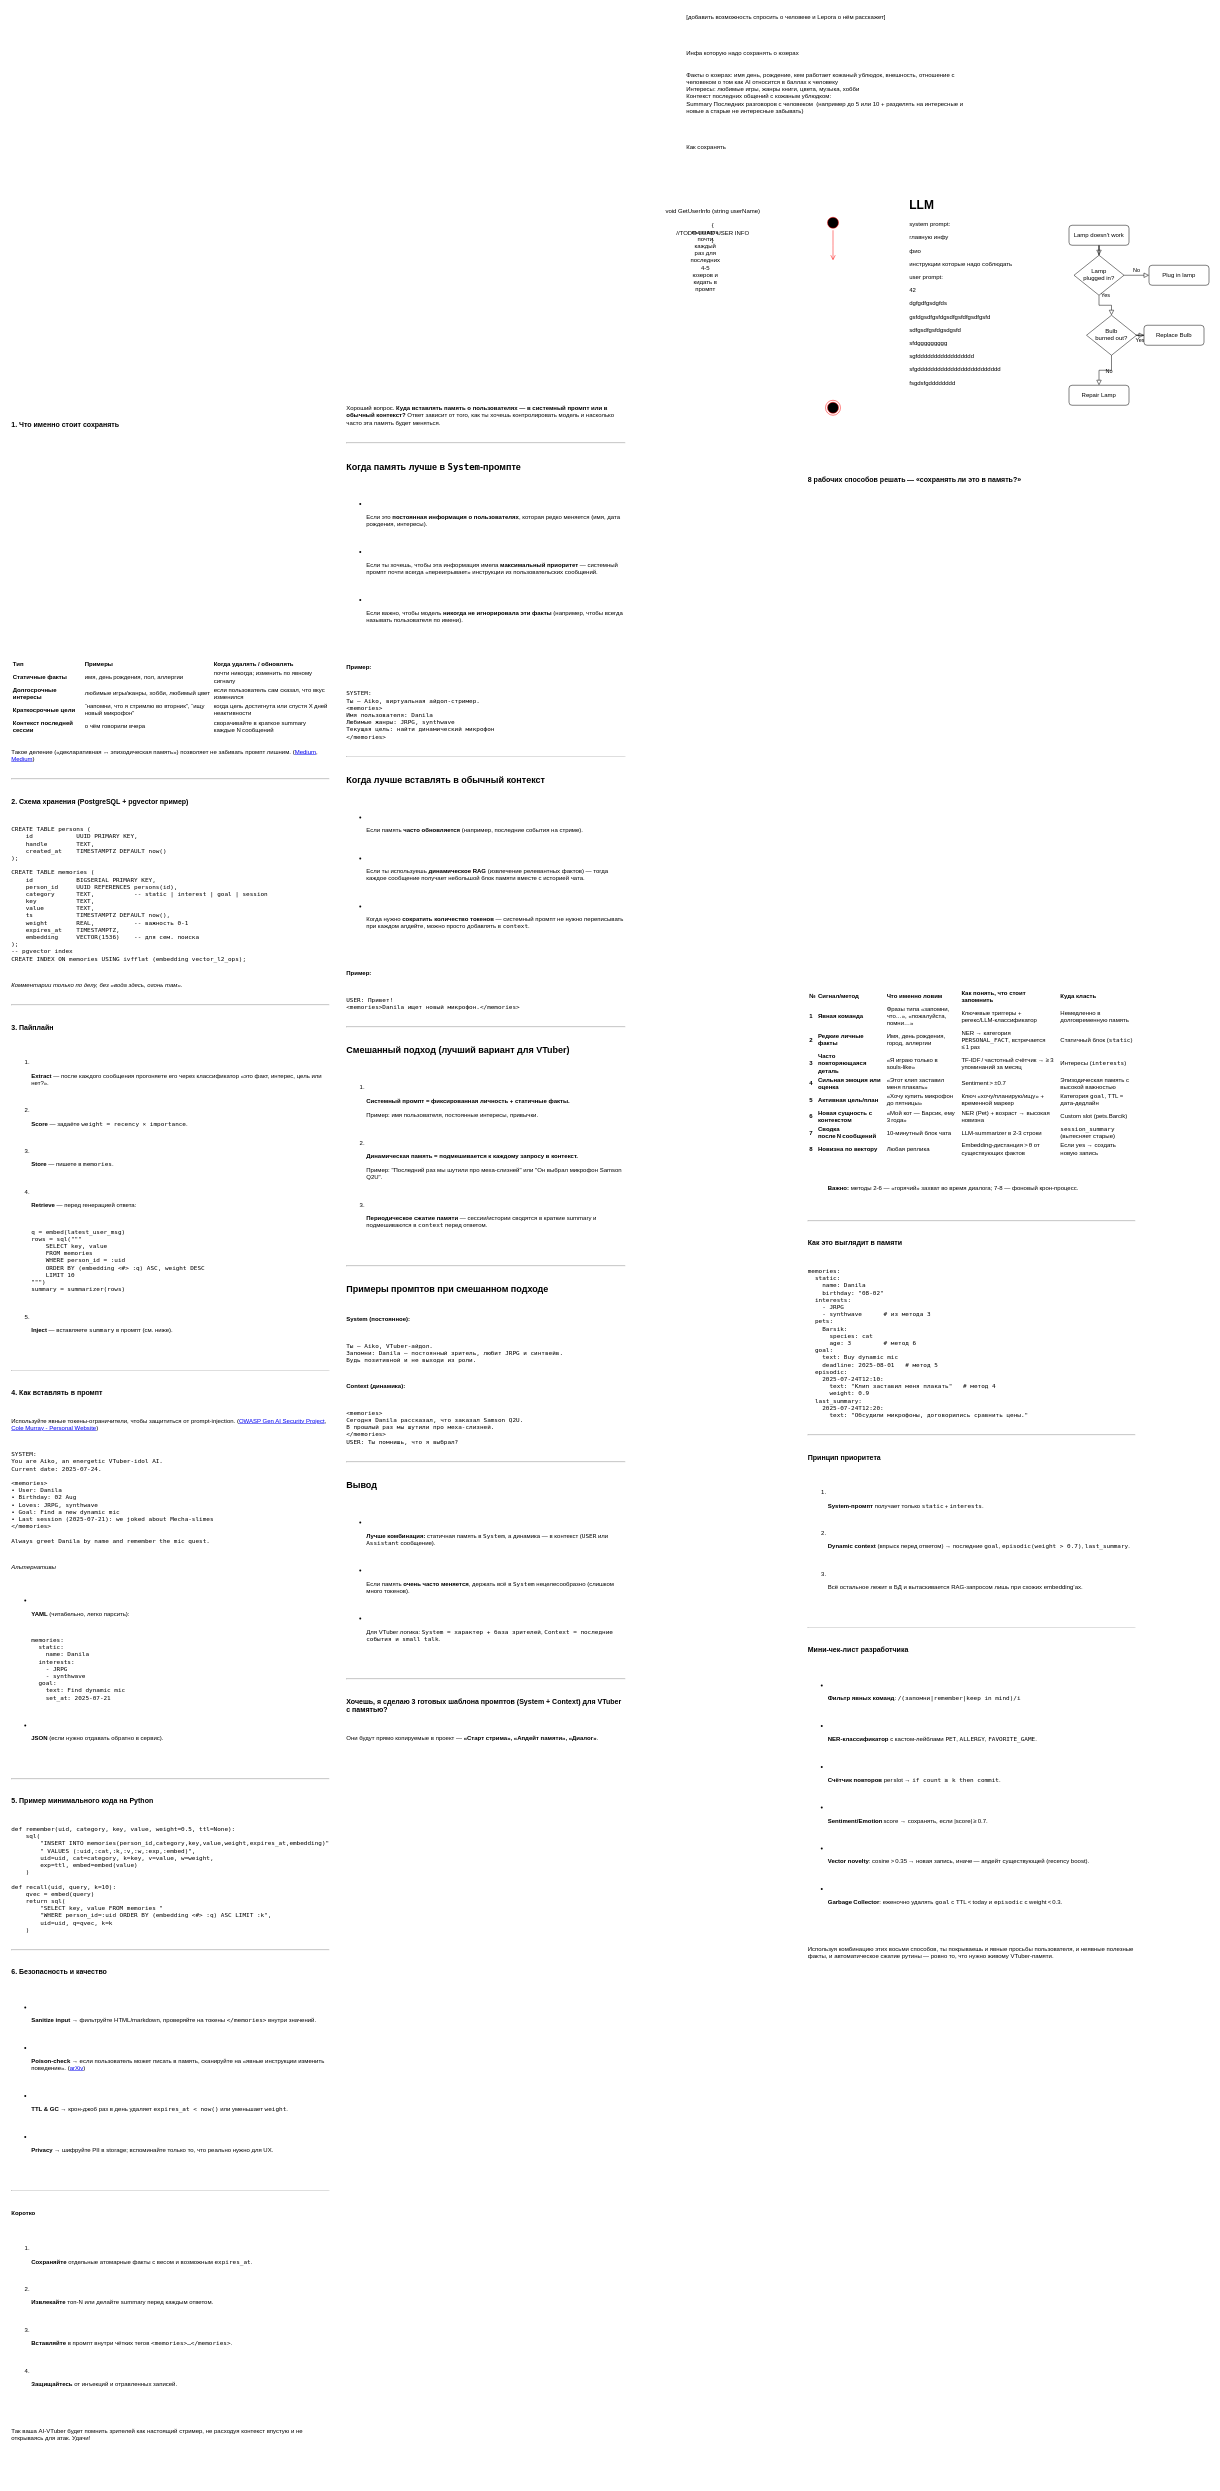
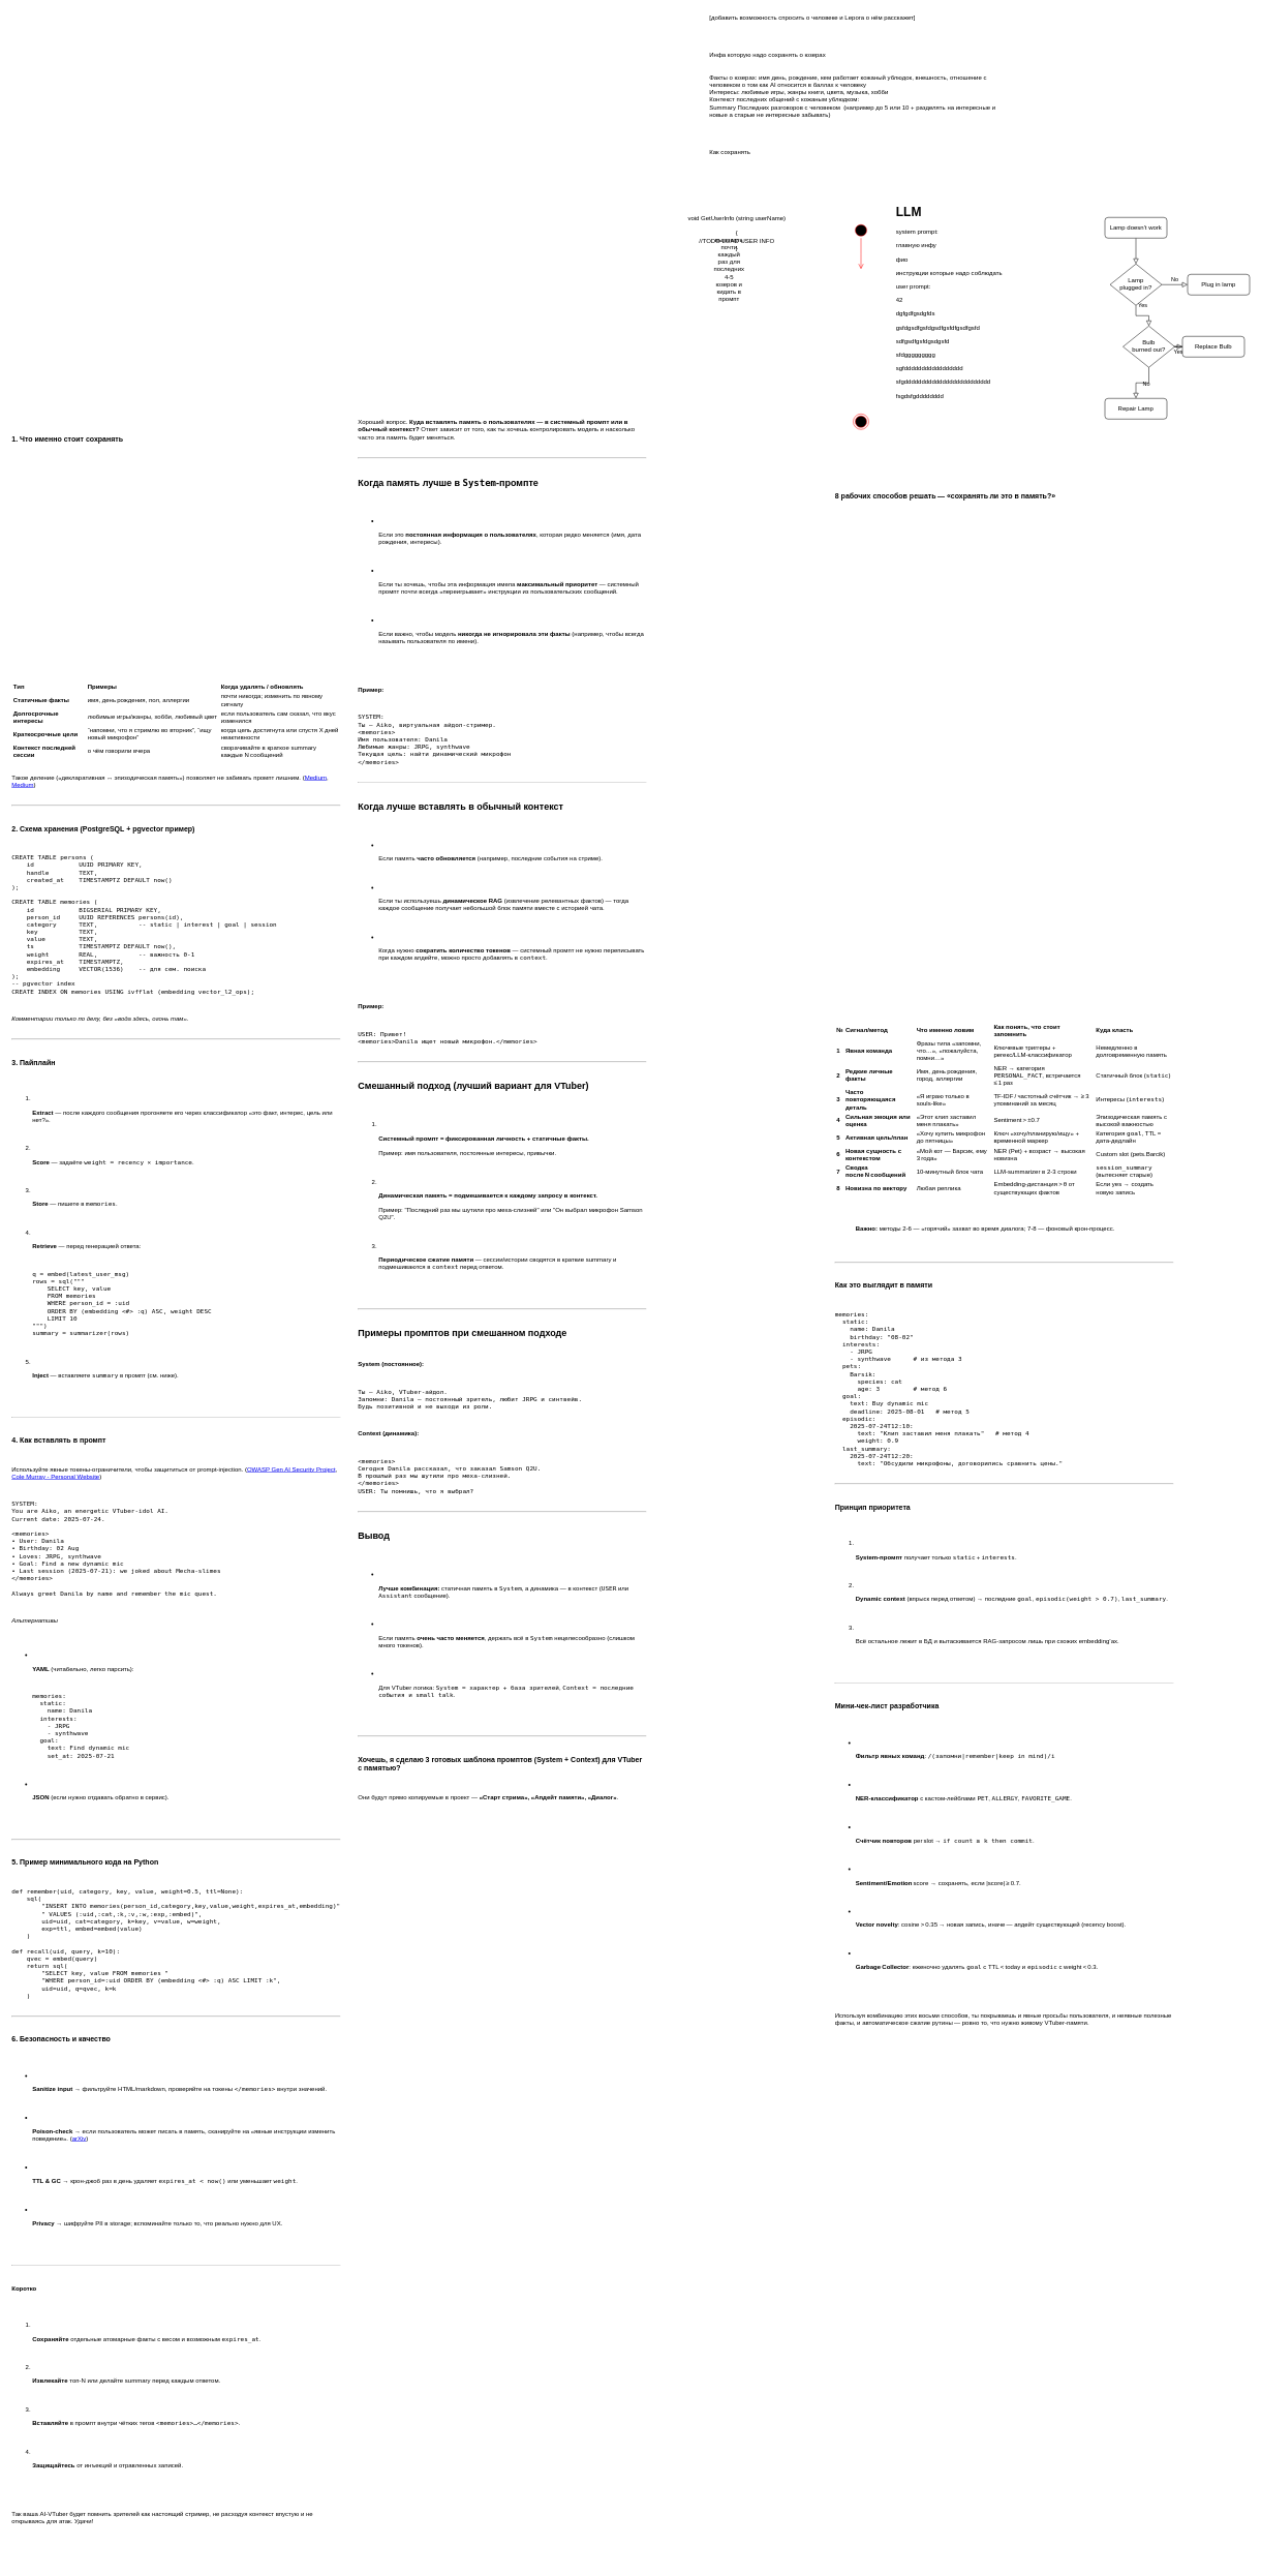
- <mxCell id="3" value="Lamp doesn't work" style="rounded=1;whiteSpace=wrap;html=1;fontSize=12;glass=0;strokeWidth=1;shadow=0;" parent="1" vertex="1"><mxGeometry x="2137" y="450" width="120" height="40" as="geometry" /></mxCell>
+ <mxCell id="3" value="Lamp doesn't work" style="rounded=1;whiteSpace=wrap;html=1;fontSize=12;glass=0;strokeWidth=1;shadow=0;" parent="1" vertex="1"><mxGeometry x="2137" y="420" width="120" height="40" as="geometry" /></mxCell>
- <mxCell id="16" value="&lt;h1&gt;LLM&lt;/h1&gt;&lt;p&gt;system prompt:&lt;/p&gt;&lt;p&gt;главную инфу&amp;nbsp;&lt;/p&gt;&lt;p&gt;фио&amp;nbsp;&lt;/p&gt;&lt;p&gt;инструкции которые надо соблюдать&lt;/p&gt;&lt;p&gt;user prompt:&lt;/p&gt;&lt;p&gt;42&lt;/p&gt;&lt;p&gt;dgfgdfgsdgfds&lt;/p&gt;&lt;p&gt;gsfdgsdfgsfdgsdfgsfdfgsdfgsfd&lt;/p&gt;&lt;p&gt;sdfgsdfgsfdgsdgsfd&lt;/p&gt;&lt;p&gt;sfdggggggggg&lt;/p&gt;&lt;p&gt;sgfddddddddddddddddd&lt;/p&gt;&lt;p&gt;sfgddddddddddddddddddddddddd&lt;/p&gt;&lt;p&gt;fsgdsfgdddddddd&lt;/p&gt;&lt;p&gt;&lt;br&gt;&lt;/p&gt;" style="text;html=1;strokeColor=none;fillColor=none;spacing=5;spacingTop=-20;whiteSpace=wrap;overflow=hidden;rounded=0;" parent="1" vertex="1"><mxGeometry x="1813" y="390" width="237" height="460" as="geometry" /></mxCell>
+ <mxCell id="16" value="&lt;h1&gt;LLM&lt;/h1&gt;&lt;p&gt;system prompt:&lt;/p&gt;&lt;p&gt;главную инфу&amp;nbsp;&lt;/p&gt;&lt;p&gt;фио&amp;nbsp;&lt;/p&gt;&lt;p&gt;инструкции которые надо соблюдать&lt;/p&gt;&lt;p&gt;user prompt:&lt;/p&gt;&lt;p&gt;42&lt;/p&gt;&lt;p&gt;dgfgdfgsdgfds&lt;/p&gt;&lt;p&gt;gsfdgsdfgsfdgsdfgsfdfgsdfgsfd&lt;/p&gt;&lt;p&gt;sdfgsdfgsfdgsdgsfd&lt;/p&gt;&lt;p&gt;sfdggggggggg&lt;/p&gt;&lt;p&gt;sgfddddddddddddddddd&lt;/p&gt;&lt;p&gt;sfgddddddddddddddddddddddddd&lt;/p&gt;&lt;p&gt;fsgdsfgdddddddd&lt;/p&gt;&lt;p&gt;&lt;br&gt;&lt;/p&gt;" style="text;html=1;strokeColor=none;fillColor=none;spacing=5;spacingTop=-20;whiteSpace=wrap;overflow=hidden;rounded=0;" parent="1" vertex="1"><mxGeometry x="1728" y="390" width="237" height="460" as="geometry" /></mxCell>
